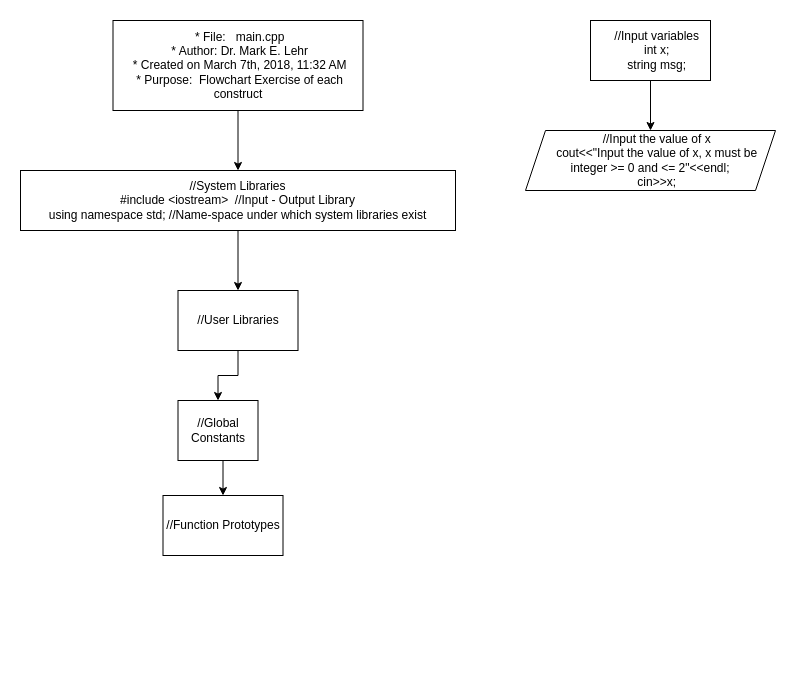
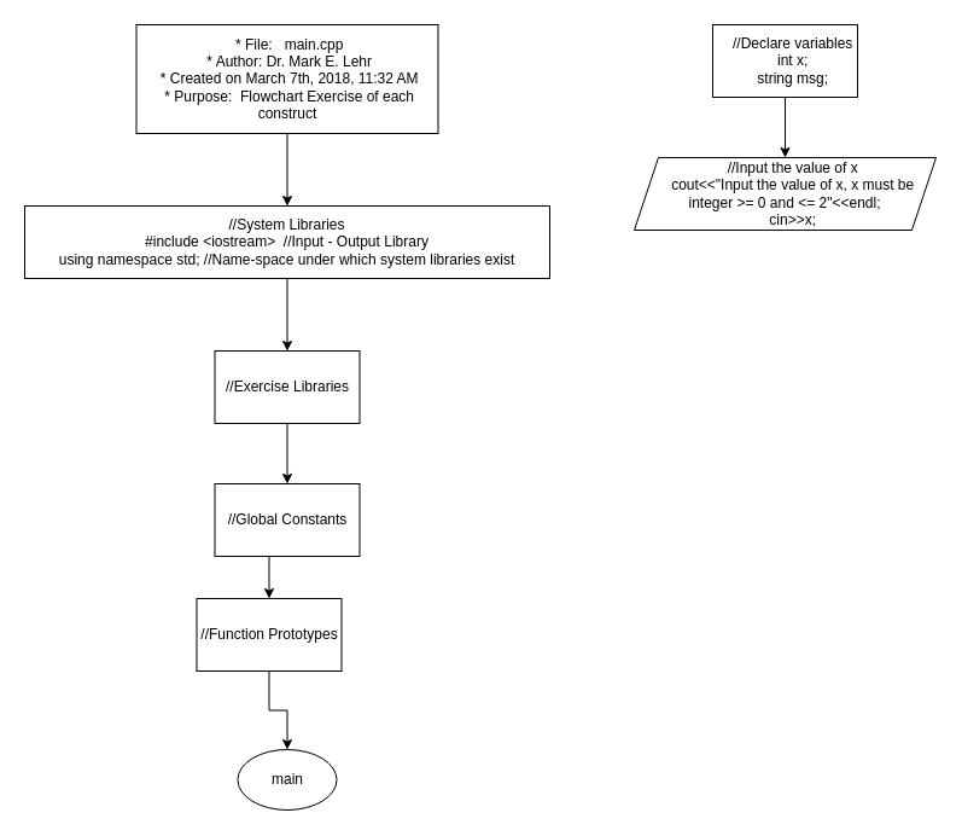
- <mxCell id="14" value="&lt;div&gt;&amp;nbsp; &amp;nbsp; //Input variables&lt;/div&gt;&lt;div&gt;&amp;nbsp; &amp;nbsp; int x;&lt;/div&gt;&lt;div&gt;&amp;nbsp; &amp;nbsp; string msg;&lt;/div&gt;" style="rounded=0;whiteSpace=wrap;html=1;" vertex="1" parent="1"><mxGeometry x="590" y="20" width="120" height="60" as="geometry" /></mxCell>
+ <mxCell id="14" value="&lt;div&gt;&amp;nbsp; &amp;nbsp; //Declare variables&lt;/div&gt;&lt;div&gt;&amp;nbsp; &amp;nbsp; int x;&lt;/div&gt;&lt;div&gt;&amp;nbsp; &amp;nbsp; string msg;&lt;/div&gt;" style="rounded=0;whiteSpace=wrap;html=1;" vertex="1" parent="1"><mxGeometry x="590" y="20" width="120" height="60" as="geometry" /></mxCell>
- <mxCell id="7" value="//User Libraries" style="rounded=0;whiteSpace=wrap;html=1;" vertex="1" parent="1"><mxGeometry x="177.5" y="290" width="120" height="60" as="geometry" /></mxCell>
+ <mxCell id="7" value="//Exercise Libraries" style="rounded=0;whiteSpace=wrap;html=1;" vertex="1" parent="1"><mxGeometry x="177.5" y="290" width="120" height="60" as="geometry" /></mxCell>
- <mxCell id="9" value="//Global Constants" style="rounded=0;whiteSpace=wrap;html=1;" vertex="1" parent="1"><mxGeometry x="177.5" y="400" width="80" height="60" as="geometry" /></mxCell>
+ <mxCell id="9" value="//Global Constants" style="rounded=0;whiteSpace=wrap;html=1;" vertex="1" parent="1"><mxGeometry x="177.5" y="400" width="120" height="60" as="geometry" /></mxCell>
+ <mxCell id="10" style="edgeStyle=orthogonalEdgeStyle;rounded=0;orthogonalLoop=1;jettySize=auto;html=1;exitX=0.5;exitY=1;exitDx=0;exitDy=0;entryX=0.5;entryY=0;entryDx=0;entryDy=0;" edge="1" parent="1" source="11" target="12"><mxGeometry relative="1" as="geometry" /></mxCell>
+ <mxCell id="12" value="main" style="ellipse;whiteSpace=wrap;html=1;" vertex="1" parent="1"><mxGeometry x="196.5" y="620" width="82" height="50" as="geometry" /></mxCell>
